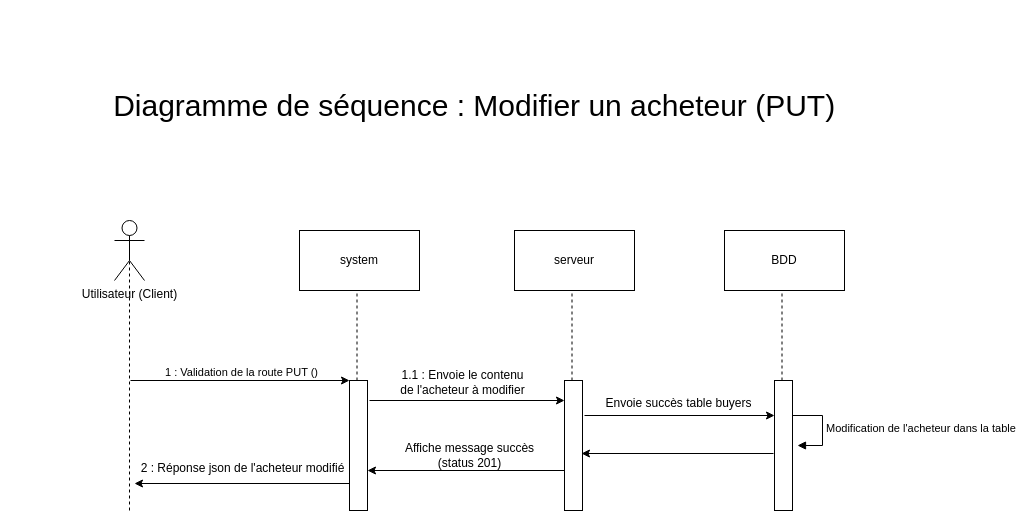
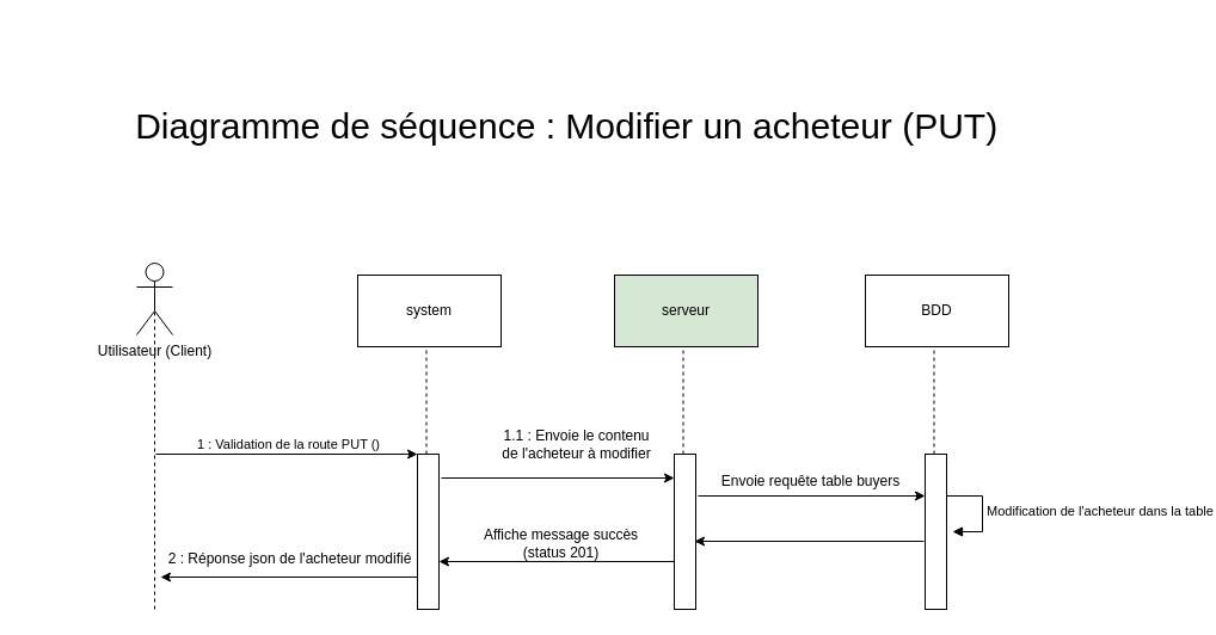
- <mxCell id="9" value="serveur" style="rounded=0;whiteSpace=wrap;html=1;" parent="1" vertex="1"><mxGeometry x="514" y="230" width="120" height="60" as="geometry" /></mxCell>
+ <mxCell id="9" value="serveur" style="rounded=0;whiteSpace=wrap;html=1;fillColor=#d5e8d4;" parent="1" vertex="1"><mxGeometry x="514" y="230" width="120" height="60" as="geometry" /></mxCell>
- <mxCell id="16" value="1.1 : Envoie le contenu&lt;br&gt;de l'acheteur à modifier" style="text;html=1;align=center;verticalAlign=middle;resizable=0;points=[];autosize=1;strokeColor=none;fillColor=none;" parent="1" vertex="1"><mxGeometry x="387" y="362" width="150" height="40" as="geometry" /></mxCell>
+ <mxCell id="16" value="1.1 : Envoie le contenu&lt;br&gt;de l'acheteur à modifier" style="text;html=1;align=center;verticalAlign=middle;resizable=0;points=[];autosize=1;strokeColor=none;fillColor=none;" parent="1" vertex="1"><mxGeometry x="407" y="352" width="150" height="40" as="geometry" /></mxCell>
- <mxCell id="17" value="Envoie succès table buyers" style="text;html=1;align=center;verticalAlign=middle;resizable=0;points=[];autosize=1;strokeColor=none;fillColor=none;" parent="1" vertex="1"><mxGeometry x="593" y="388" width="170" height="30" as="geometry" /></mxCell>
+ <mxCell id="17" value="Envoie requête table buyers" style="text;html=1;align=center;verticalAlign=middle;resizable=0;points=[];autosize=1;strokeColor=none;fillColor=none;" parent="1" vertex="1"><mxGeometry x="593" y="388" width="170" height="30" as="geometry" /></mxCell>
